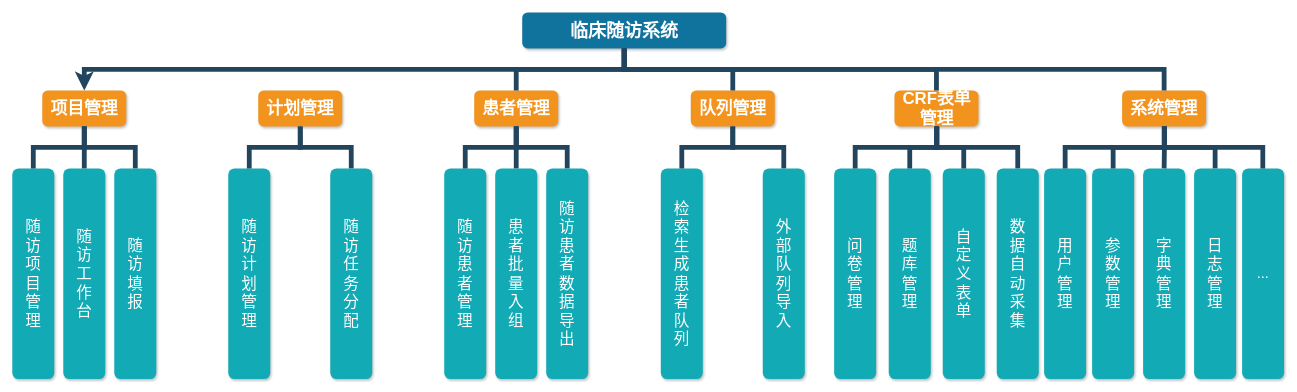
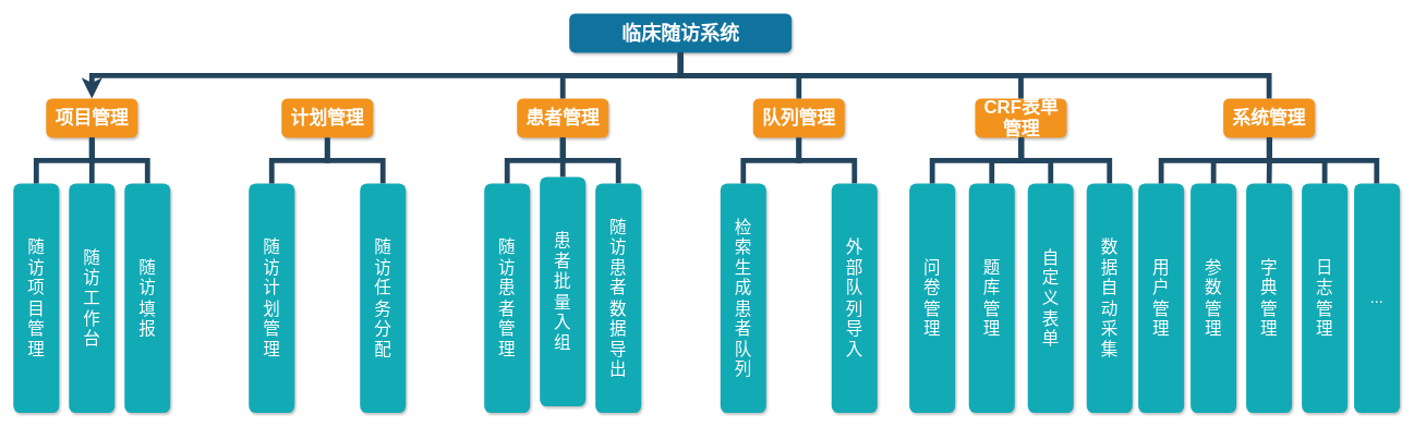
- <mxCell id="26" value="患&#10;者&#10;批&#10;量&#10;入&#10;组" style="whiteSpace=wrap;rounded=1;fillColor=#12AAB5;strokeColor=none;shadow=1;fontColor=#FFFFFF;fontSize=26;" parent="1" vertex="1"><mxGeometry x="825" y="280" width="70" height="351" as="geometry" /></mxCell>
+ <mxCell id="26" value="患&#10;者&#10;批&#10;量&#10;入&#10;组" style="whiteSpace=wrap;rounded=1;fillColor=#12AAB5;strokeColor=none;shadow=1;fontColor=#FFFFFF;fontSize=26;" parent="1" vertex="1"><mxGeometry x="825" y="270" width="70" height="351" as="geometry" /></mxCell>
